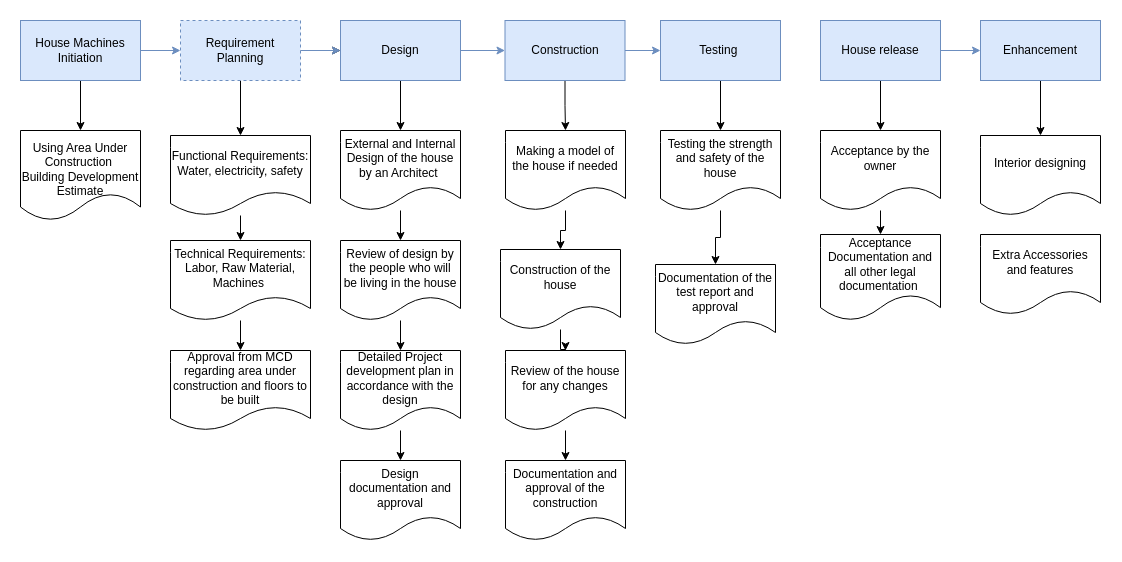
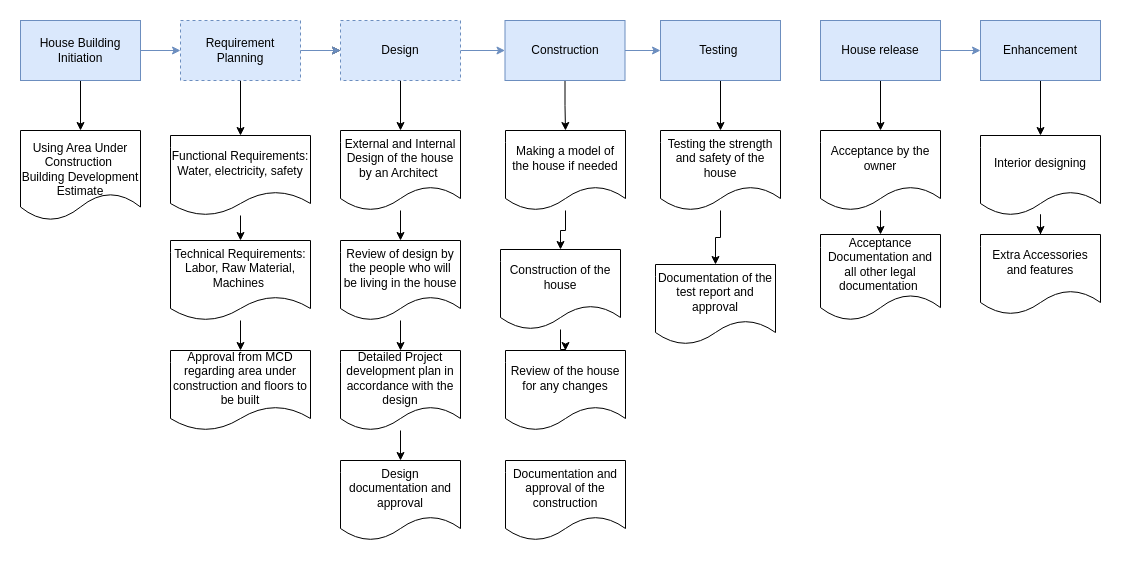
- <mxCell id="4" value="House Machines Initiation" style="rounded=0;whiteSpace=wrap;html=1;fillColor=#dae8fc;strokeColor=#6c8ebf;" parent="1" vertex="1"><mxGeometry x="20" y="20" width="120" height="60" as="geometry" /></mxCell>
+ <mxCell id="4" value="House Building Initiation" style="rounded=0;whiteSpace=wrap;html=1;fillColor=#dae8fc;strokeColor=#6c8ebf;" parent="1" vertex="1"><mxGeometry x="20" y="20" width="120" height="60" as="geometry" /></mxCell>
- <mxCell id="11" value="Design" style="rounded=0;whiteSpace=wrap;html=1;fillColor=#dae8fc;strokeColor=#6c8ebf;" parent="1" vertex="1"><mxGeometry x="340" y="20" width="120" height="60" as="geometry" /></mxCell>
+ <mxCell id="11" value="Design" style="rounded=0;whiteSpace=wrap;html=1;fillColor=#dae8fc;strokeColor=#6c8ebf;dashed=1;" parent="1" vertex="1"><mxGeometry x="340" y="20" width="120" height="60" as="geometry" /></mxCell>
+ <mxCell id="48" value="" style="edgeStyle=orthogonalEdgeStyle;rounded=0;orthogonalLoop=1;jettySize=auto;html=1;" parent="1" source="49" target="50" edge="1"><mxGeometry relative="1" as="geometry" /></mxCell>
- <mxCell id="31" value="" style="edgeStyle=orthogonalEdgeStyle;rounded=0;orthogonalLoop=1;jettySize=auto;html=1;" parent="1" source="32" target="39" edge="1"><mxGeometry relative="1" as="geometry" /></mxCell>
